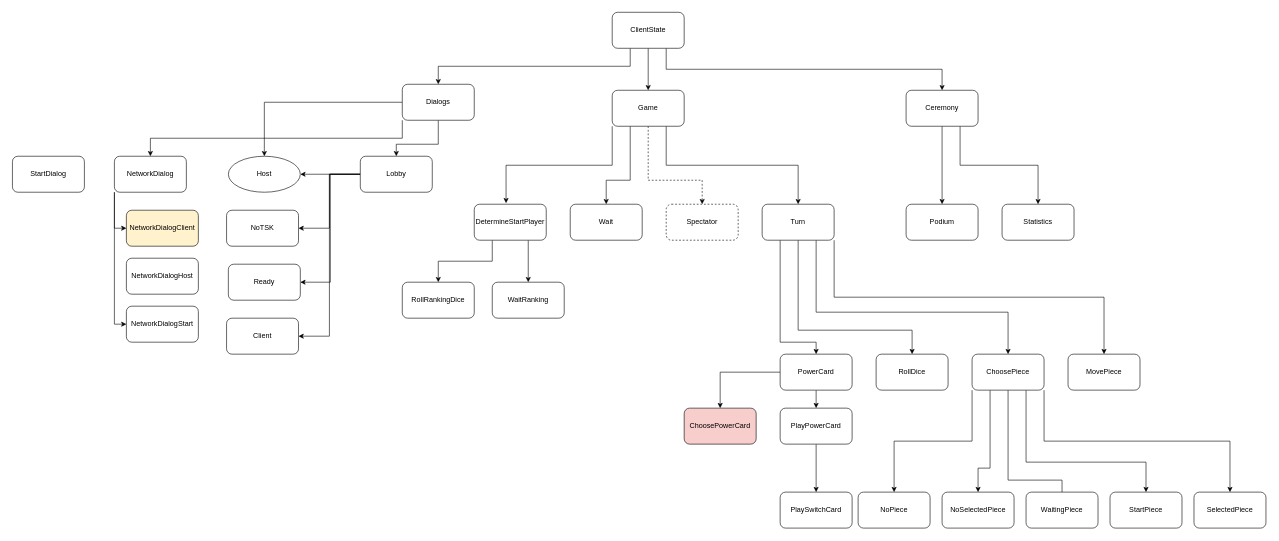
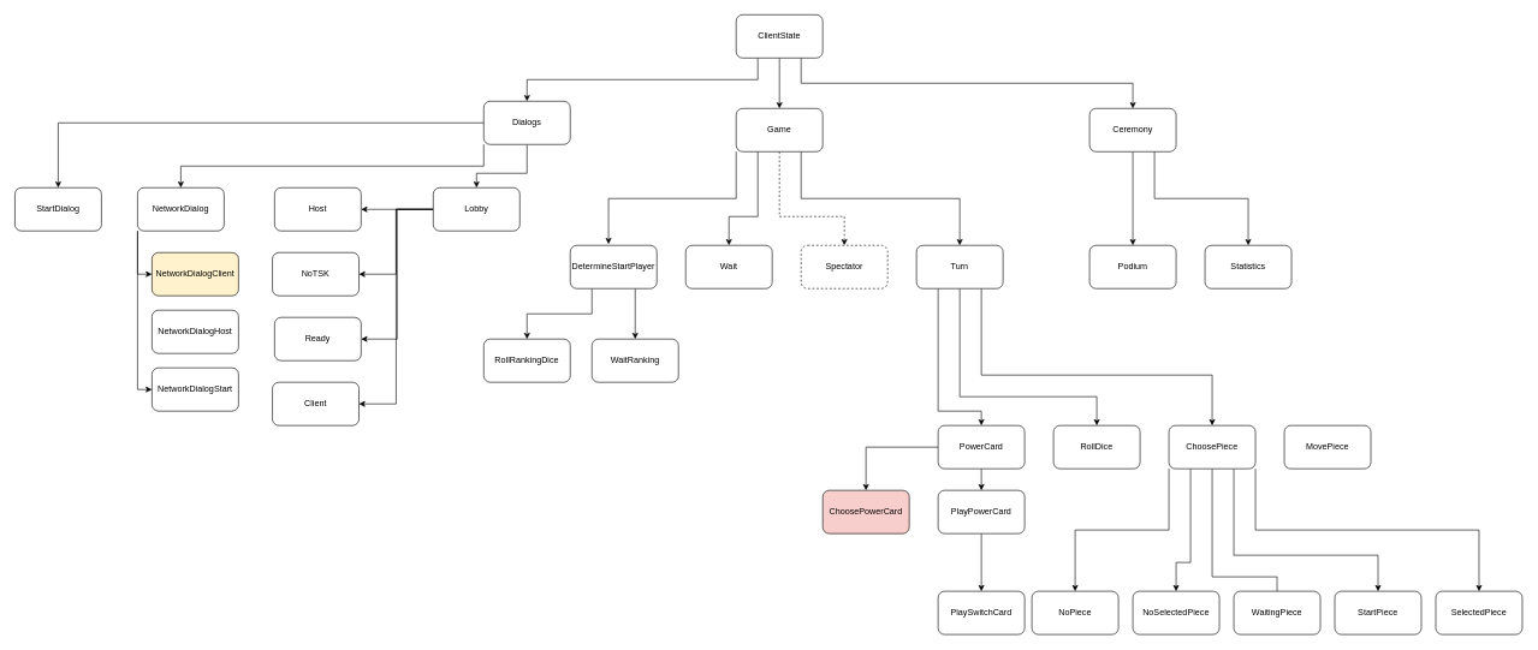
- <mxCell id="8" style="edgeStyle=orthogonalEdgeStyle;rounded=0;orthogonalLoop=1;jettySize=auto;html=1;" parent="1" source="9" target="62" edge="1"><mxGeometry relative="1" as="geometry" /></mxCell>
+ <mxCell id="8" style="edgeStyle=orthogonalEdgeStyle;rounded=0;orthogonalLoop=1;jettySize=auto;html=1;entryX=0.5;entryY=0;entryDx=0;entryDy=0;" parent="1" source="9" target="41" edge="1"><mxGeometry relative="1" as="geometry" /></mxCell>
- <mxCell id="62" value="Host" style="ellipse;whiteSpace=wrap;html=1;" parent="1" vertex="1"><mxGeometry x="380" y="260" width="120" height="60" as="geometry" /></mxCell>
+ <mxCell id="62" value="Host" style="rounded=1;whiteSpace=wrap;html=1;" parent="1" vertex="1"><mxGeometry x="380" y="260" width="120" height="60" as="geometry" /></mxCell>
- <mxCell id="27" style="edgeStyle=orthogonalEdgeStyle;rounded=0;orthogonalLoop=1;jettySize=auto;html=1;exitX=1;exitY=1;exitDx=0;exitDy=0;entryX=0.5;entryY=0;entryDx=0;entryDy=0;" parent="1" source="28" target="40" edge="1"><mxGeometry relative="1" as="geometry" /></mxCell>
